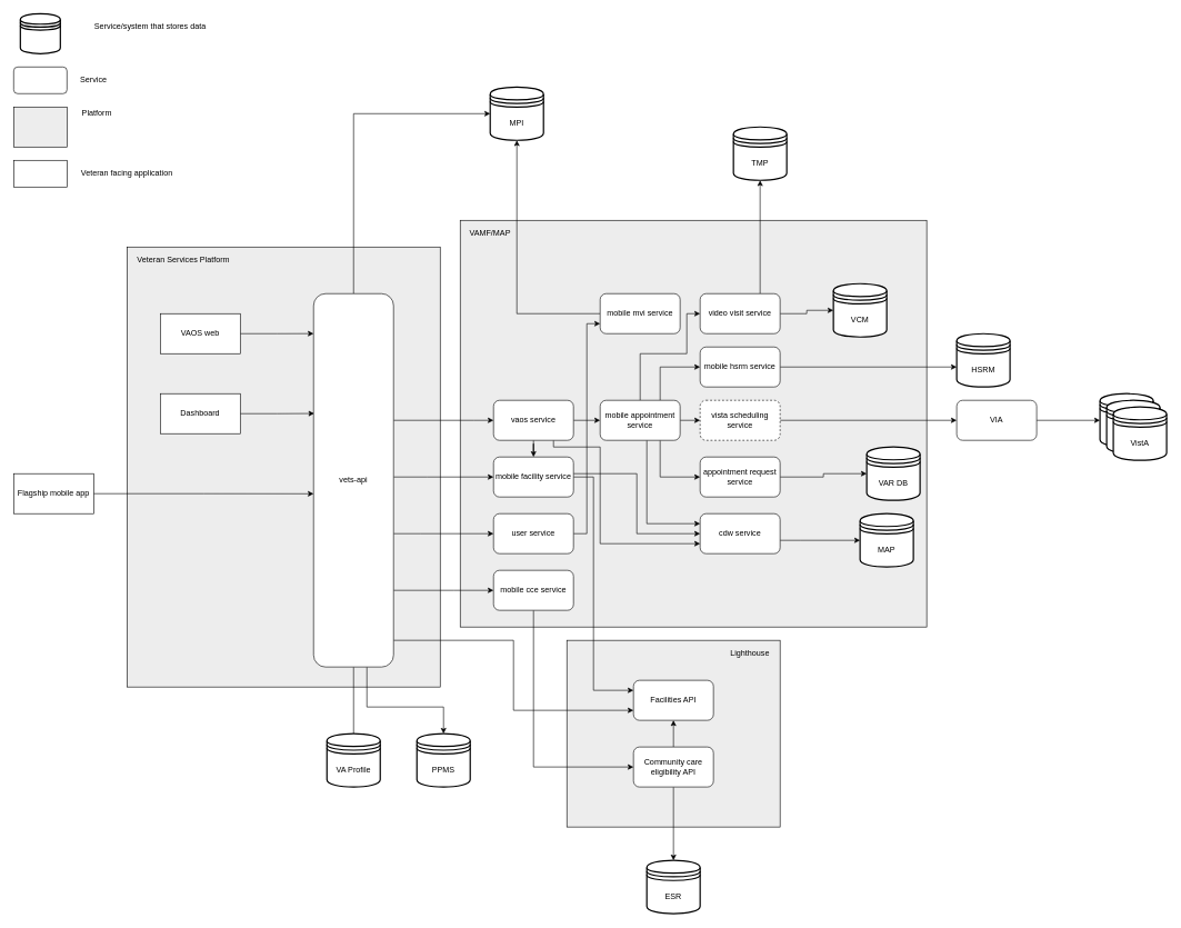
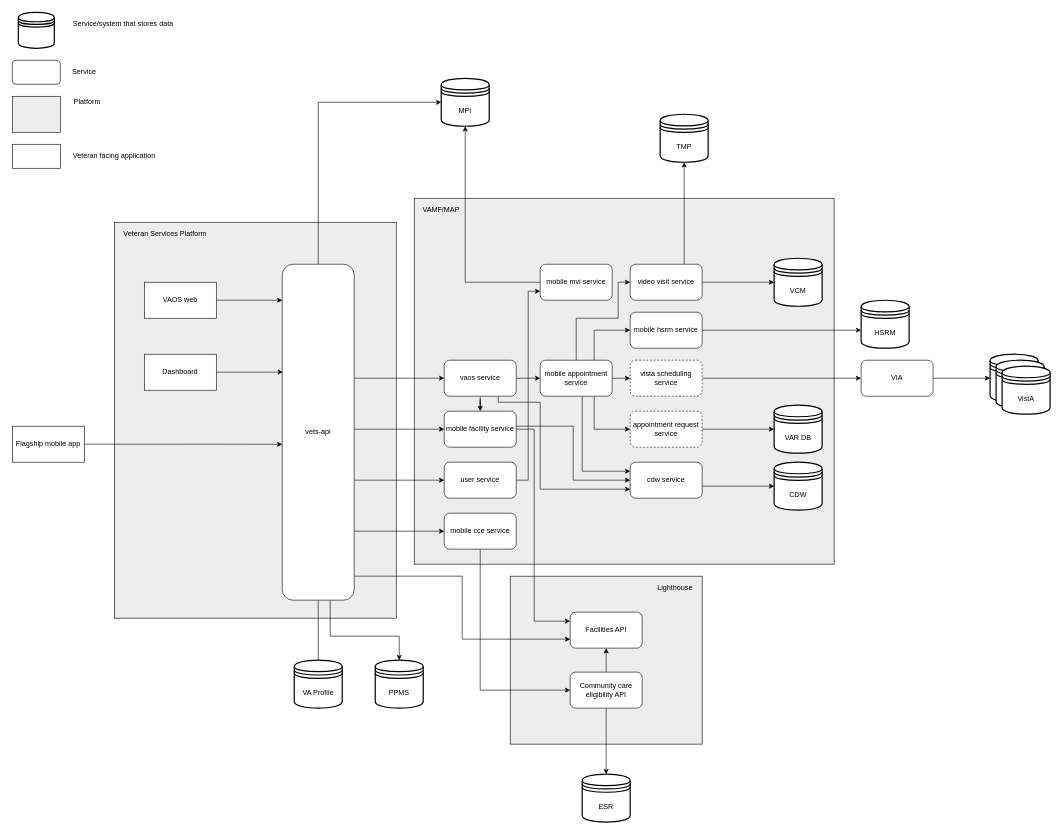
- <mxCell id="67" value="Service/system that stores data" style="text;html=1;strokeColor=none;fillColor=none;align=center;verticalAlign=middle;whiteSpace=wrap;rounded=0;" vertex="1" parent="1"><mxGeometry x="130" y="30" width="190" height="20" as="geometry" /></mxCell>
+ <mxCell id="67" value="Service/system that stores data" style="text;html=1;strokeColor=none;fillColor=none;align=center;verticalAlign=middle;whiteSpace=wrap;rounded=0;" vertex="1" parent="1"><mxGeometry x="110" y="30" width="190" height="20" as="geometry" /></mxCell>
- <mxCell id="49" value="VCM" style="strokeWidth=2;html=1;shape=datastore;whiteSpace=wrap;" vertex="1" parent="1"><mxGeometry x="1250" y="425" width="80" height="80" as="geometry" /></mxCell>
+ <mxCell id="49" value="VCM" style="strokeWidth=2;html=1;shape=datastore;whiteSpace=wrap;" vertex="1" parent="1"><mxGeometry x="1290" width="80" height="80" as="geometry" y="430" /></mxCell>
- <mxCell id="39" value="VAR DB" style="strokeWidth=2;html=1;shape=datastore;whiteSpace=wrap;" vertex="1" parent="1"><mxGeometry x="1300" y="670" width="80" height="80" as="geometry" /></mxCell>
+ <mxCell id="39" value="VAR DB" style="strokeWidth=2;html=1;shape=datastore;whiteSpace=wrap;" vertex="1" parent="1"><mxGeometry x="1290" y="675" width="80" height="80" as="geometry" /></mxCell>
- <mxCell id="75" value="appointment request service" style="rounded=1;whiteSpace=wrap;html=1;" vertex="1" parent="1"><mxGeometry x="1050" y="685" width="120" height="60" as="geometry" /></mxCell>
+ <mxCell id="75" value="appointment request service" style="rounded=1;whiteSpace=wrap;html=1;dashed=1;" vertex="1" parent="1"><mxGeometry x="1050" y="685" width="120" height="60" as="geometry" /></mxCell>
- <mxCell id="30" value="MAP" style="strokeWidth=2;html=1;shape=datastore;whiteSpace=wrap;" vertex="1" parent="1"><mxGeometry x="1290" y="770" width="80" height="80" as="geometry" /></mxCell>
+ <mxCell id="30" value="CDW" style="strokeWidth=2;html=1;shape=datastore;whiteSpace=wrap;" vertex="1" parent="1"><mxGeometry x="1290" y="770" width="80" height="80" as="geometry" /></mxCell>
